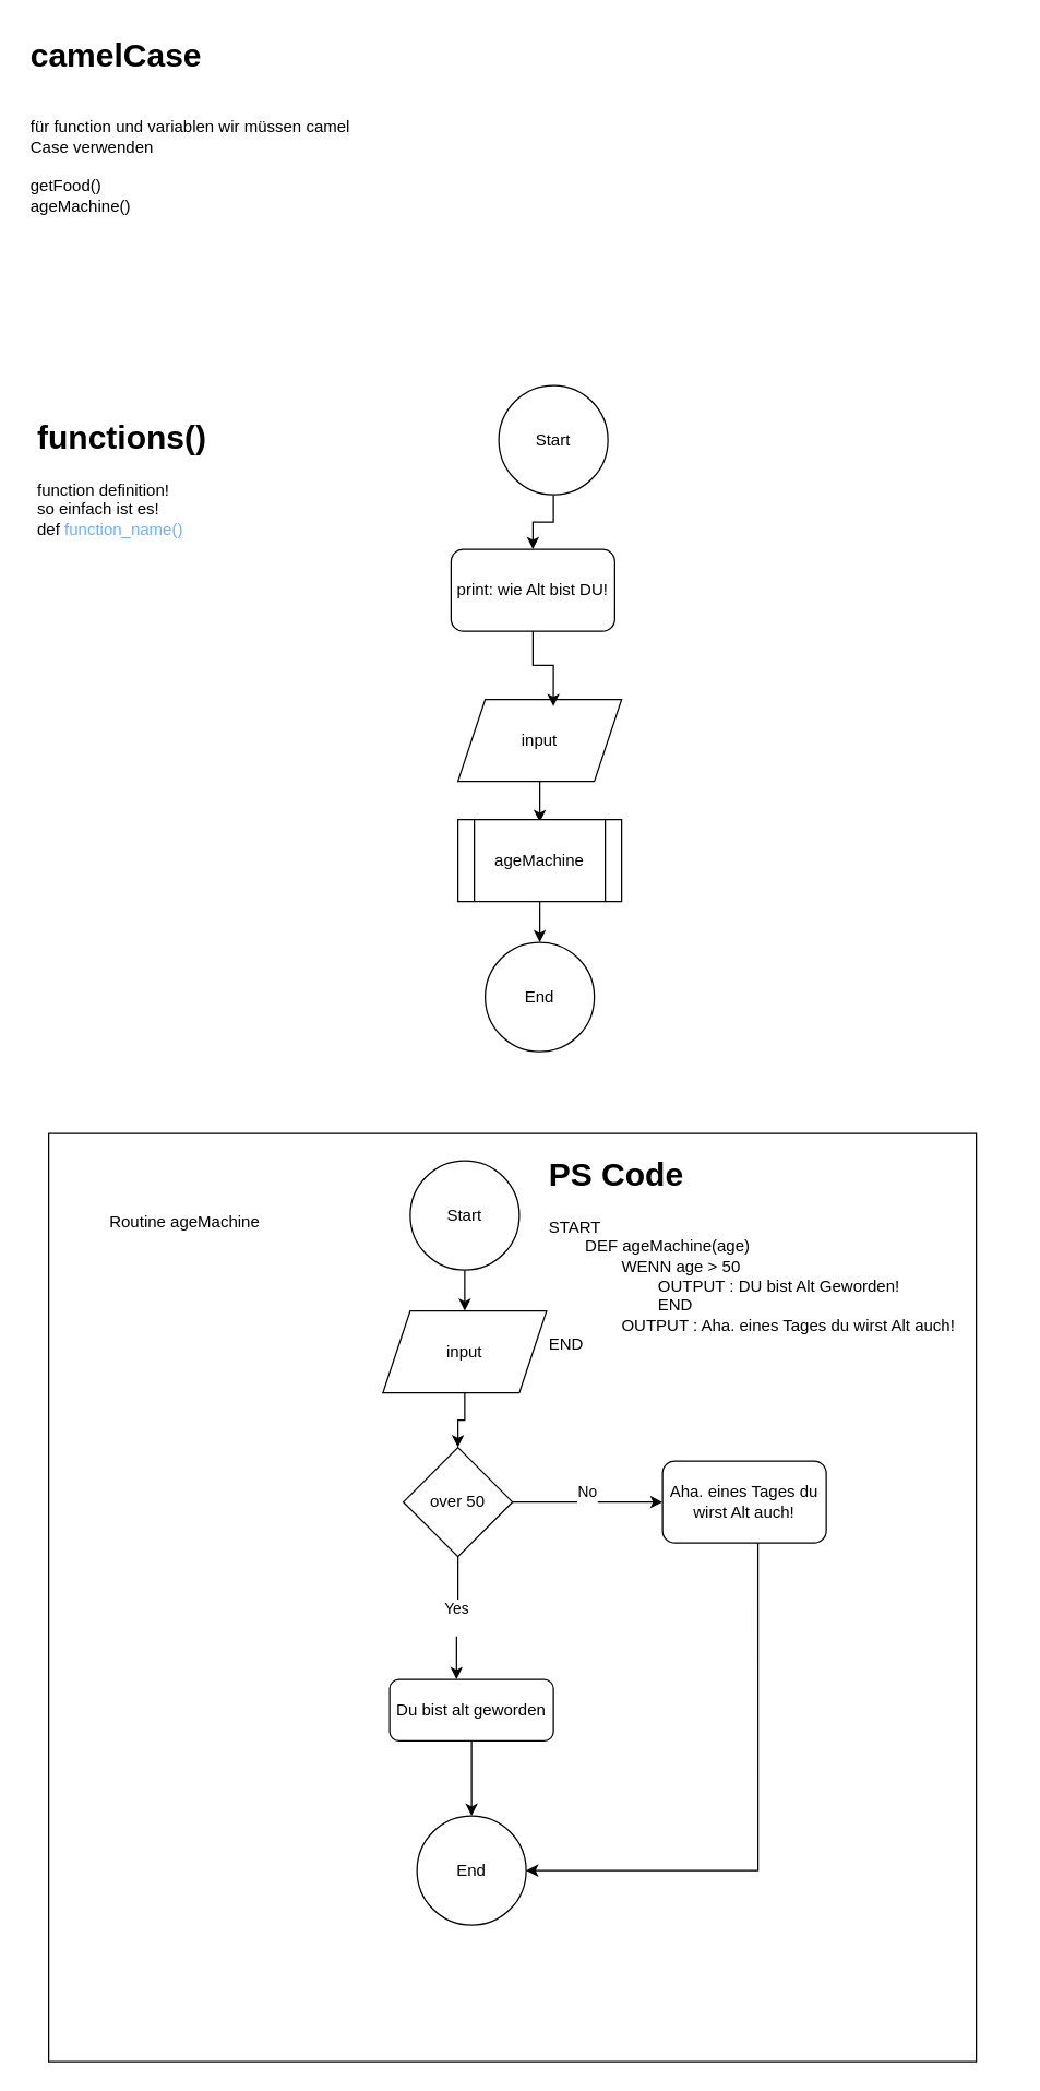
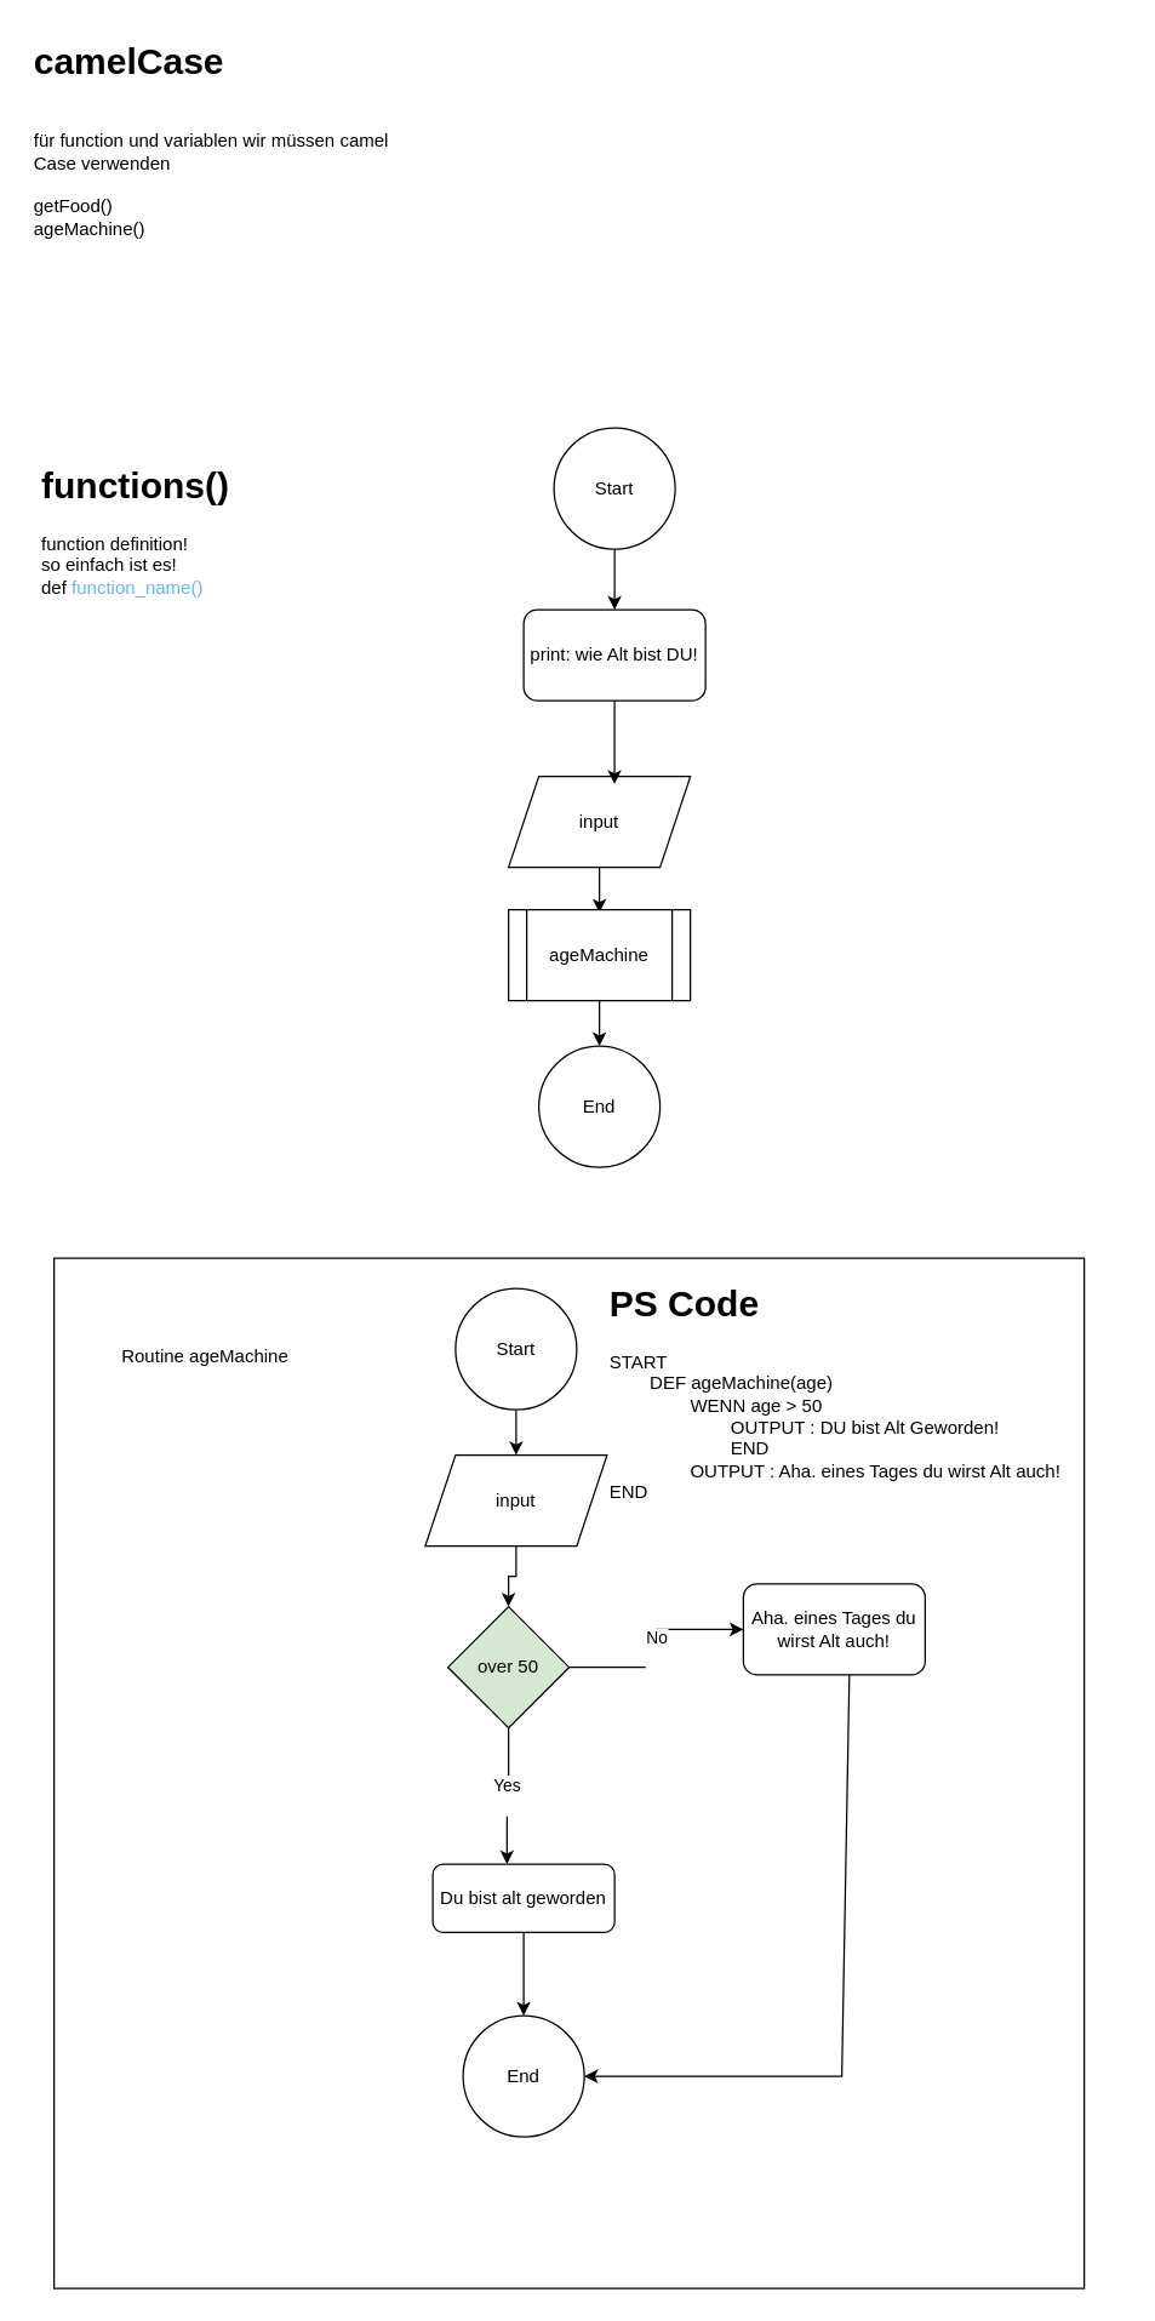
- <mxCell id="5" value="print: wie Alt bist DU!" style="rounded=1;whiteSpace=wrap;html=1;" parent="1" vertex="1"><mxGeometry x="330" y="402" width="120" height="60" as="geometry" /></mxCell>
+ <mxCell id="5" value="print: wie Alt bist DU!" style="rounded=1;whiteSpace=wrap;html=1;" parent="1" vertex="1"><mxGeometry x="345" y="402" width="120" height="60" as="geometry" /></mxCell>
- <mxCell id="19" value="over 50" style="rhombus;whiteSpace=wrap;html=1;" vertex="1" parent="1"><mxGeometry x="295" y="1060" width="80" height="80" as="geometry" /></mxCell>
+ <mxCell id="19" value="over 50" style="rhombus;whiteSpace=wrap;html=1;fillColor=#d5e8d4;" vertex="1" parent="1"><mxGeometry x="295" y="1060" width="80" height="80" as="geometry" /></mxCell>
- <mxCell id="20" value="Aha. eines Tages du wirst Alt auch!" style="rounded=1;whiteSpace=wrap;html=1;" vertex="1" parent="1"><mxGeometry x="485" y="1070" width="120" height="60" as="geometry" /></mxCell>
+ <mxCell id="20" value="Aha. eines Tages du wirst Alt auch!" style="rounded=1;whiteSpace=wrap;html=1;" vertex="1" parent="1"><mxGeometry x="490" y="1045" width="120" height="60" as="geometry" /></mxCell>
